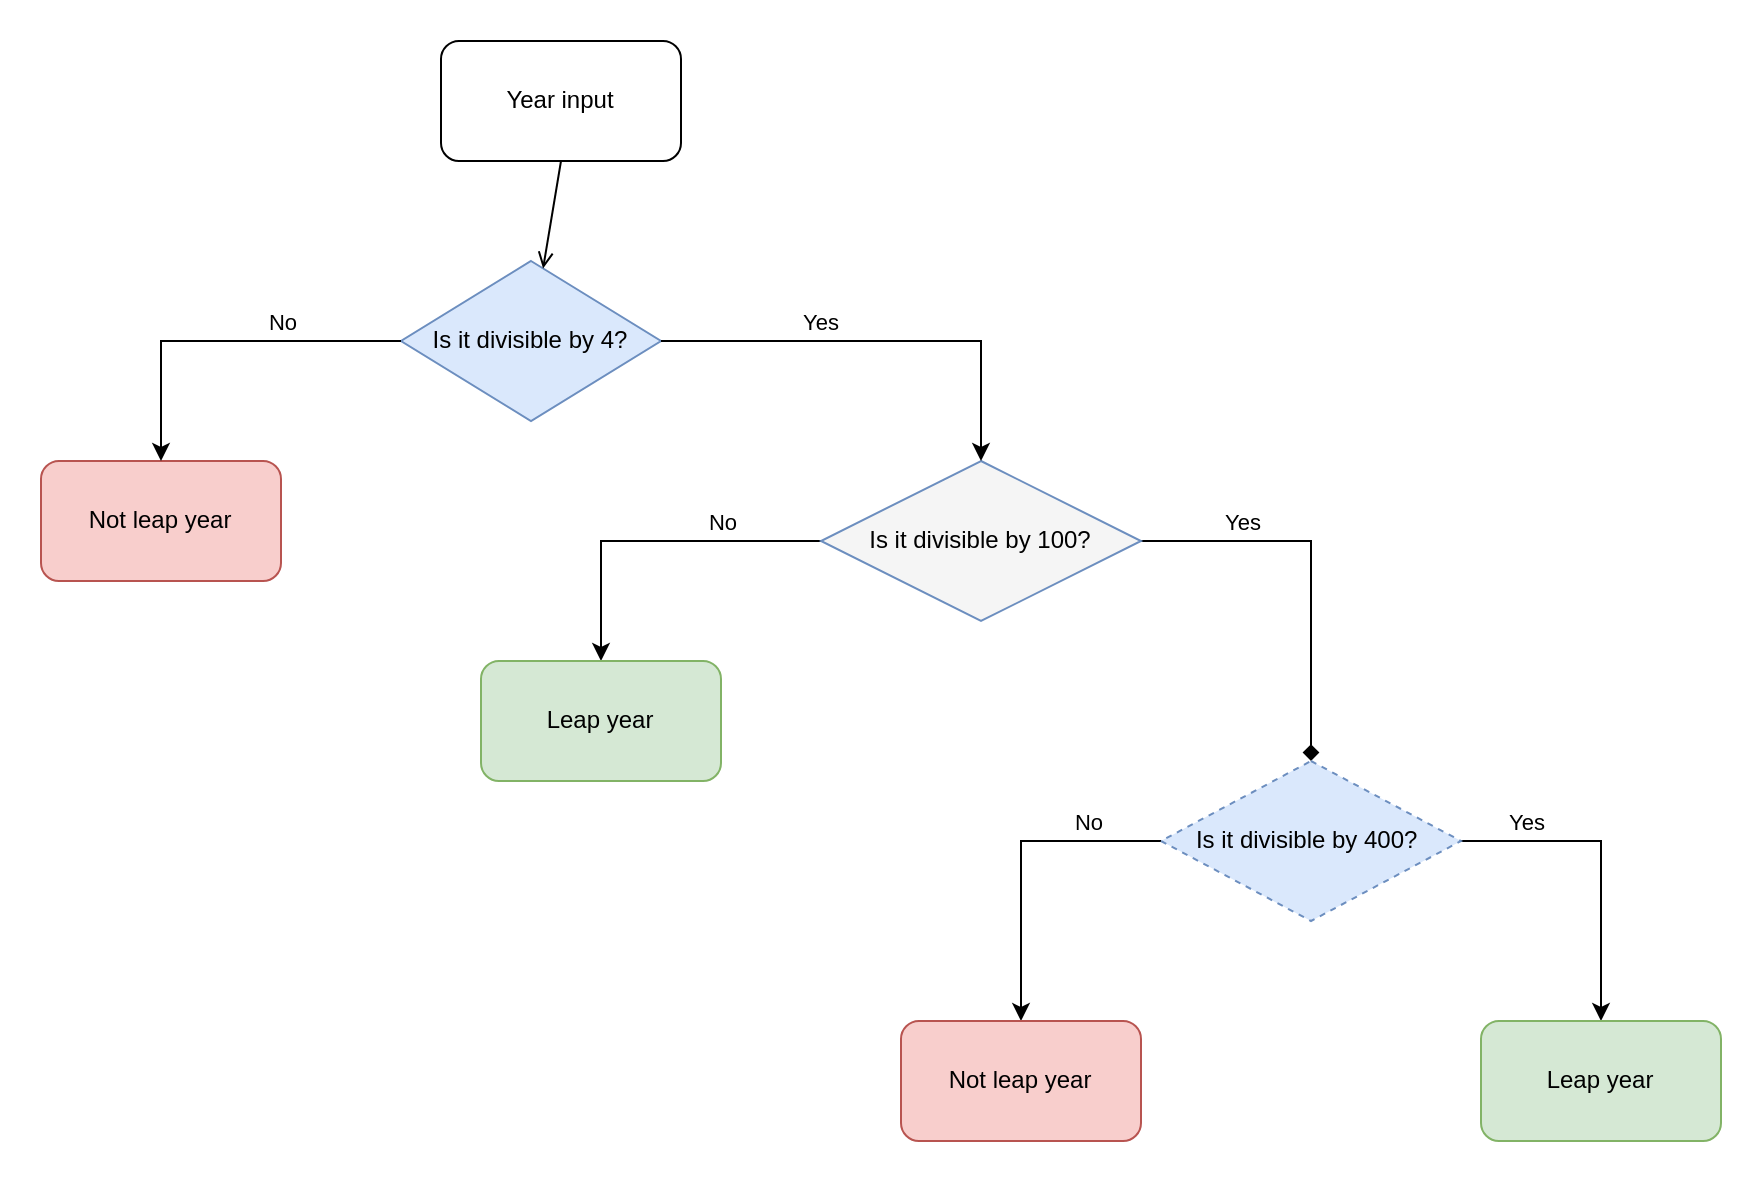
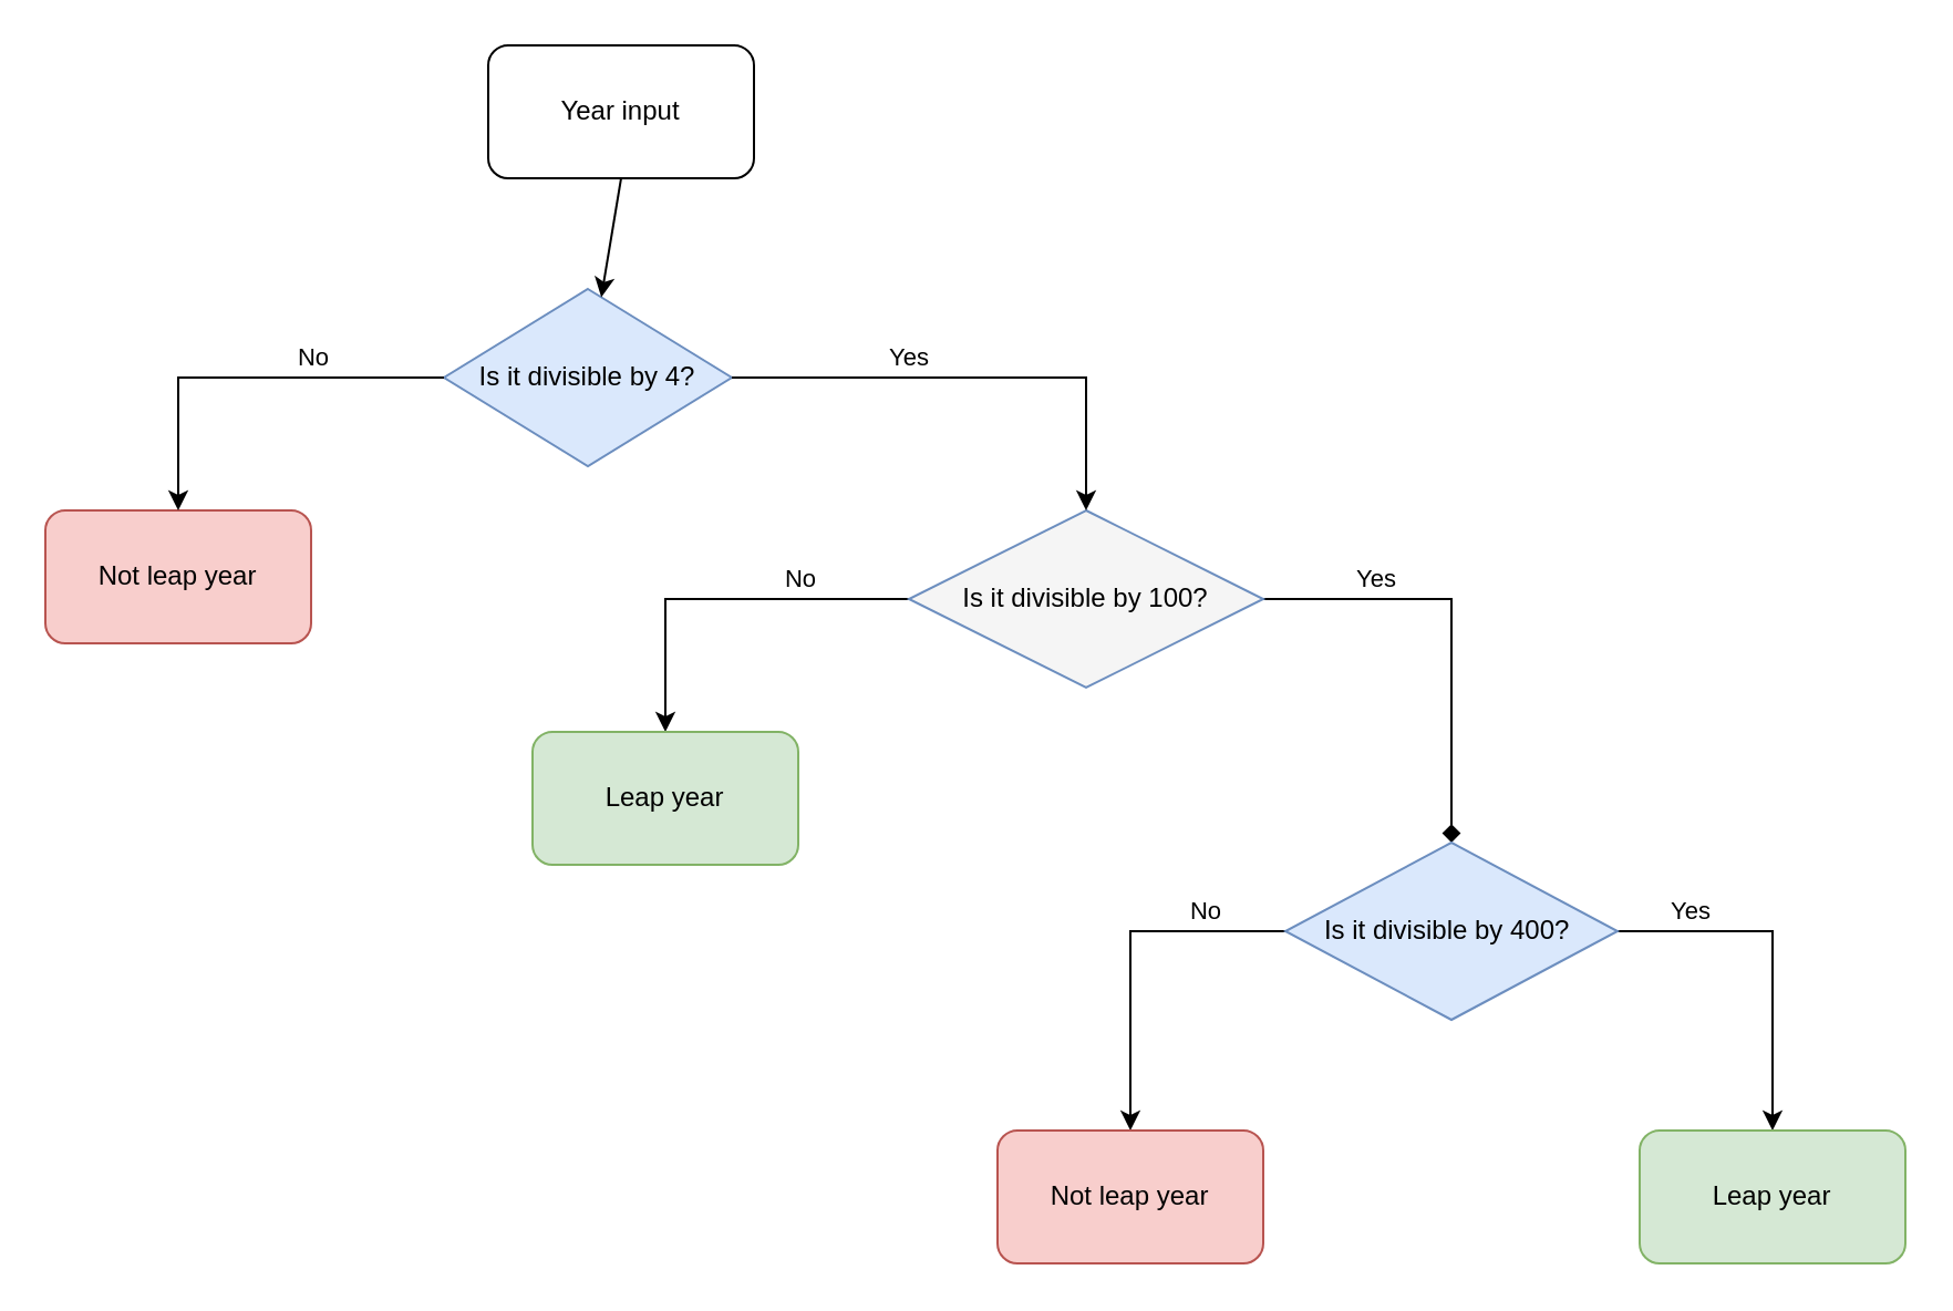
- <mxCell id="5" value="" style="endArrow=open;html=1;rounded=0;exitX=0.5;exitY=1;exitDx=0;exitDy=0;" edge="1" parent="1" source="2" target="4"><mxGeometry width="50" height="50" relative="1" as="geometry"><mxPoint x="350" y="130" as="sourcePoint" /><mxPoint x="400" y="80" as="targetPoint" /><Array as="points" /></mxGeometry></mxCell>
+ <mxCell id="5" value="" style="endArrow=classic;html=1;rounded=0;exitX=0.5;exitY=1;exitDx=0;exitDy=0;" edge="1" parent="1" source="2" target="4"><mxGeometry width="50" height="50" relative="1" as="geometry"><mxPoint x="350" y="130" as="sourcePoint" /><mxPoint x="400" y="80" as="targetPoint" /><Array as="points" /></mxGeometry></mxCell>
- <mxCell id="20" value="Is it divisible by 400?&amp;nbsp;" style="rhombus;whiteSpace=wrap;html=1;fillColor=#dae8fc;strokeColor=#6c8ebf;dashed=1;" vertex="1" parent="1"><mxGeometry x="580" y="380" width="150" height="80" as="geometry" /></mxCell>
+ <mxCell id="20" value="Is it divisible by 400?&amp;nbsp;" style="rhombus;whiteSpace=wrap;html=1;fillColor=#dae8fc;strokeColor=#6c8ebf;" vertex="1" parent="1"><mxGeometry x="580" y="380" width="150" height="80" as="geometry" /></mxCell>
